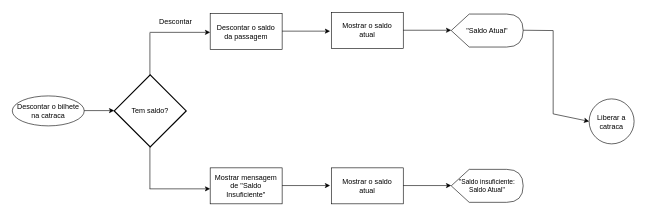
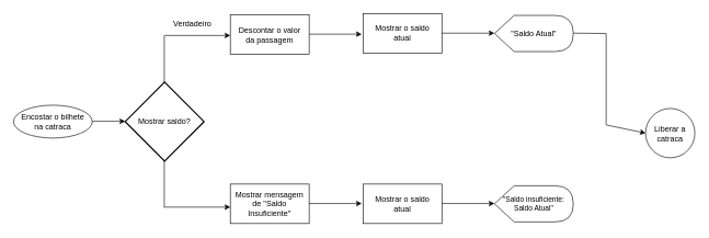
- <mxCell id="23" value="Descontar" style="text;html=1;align=center;verticalAlign=middle;resizable=0;points=[];autosize=1;strokeColor=none;fillColor=none;" vertex="1" parent="1"><mxGeometry x="252" y="20" width="80" height="30" as="geometry" /></mxCell>
+ <mxCell id="23" value="Verdadeiro" style="text;html=1;align=center;verticalAlign=middle;resizable=0;points=[];autosize=1;strokeColor=none;fillColor=none;" vertex="1" parent="1"><mxGeometry x="252" y="20" width="80" height="30" as="geometry" /></mxCell>
- <mxCell id="7" value="Descontar o saldo&lt;div&gt;da passagem&lt;/div&gt;" style="rounded=0;whiteSpace=wrap;html=1;" vertex="1" parent="1"><mxGeometry x="350" y="21.5" width="120" height="60" as="geometry" /></mxCell>
+ <mxCell id="7" value="Descontar o valor&lt;div&gt;da passagem&lt;/div&gt;" style="rounded=0;whiteSpace=wrap;html=1;" vertex="1" parent="1"><mxGeometry x="350" y="21.5" width="120" height="60" as="geometry" /></mxCell>
- <mxCell id="2" value="Descontar o bilhete&lt;div&gt;na&amp;nbsp;&lt;span style=&quot;background-color: initial;&quot;&gt;catraca&lt;/span&gt;&lt;/div&gt;" style="ellipse;whiteSpace=wrap;html=1;" vertex="1" parent="1"><mxGeometry x="20" y="159" width="120" height="50" as="geometry" /></mxCell>
+ <mxCell id="2" value="Encostar o bilhete&lt;div&gt;na&amp;nbsp;&lt;span style=&quot;background-color: initial;&quot;&gt;catraca&lt;/span&gt;&lt;/div&gt;" style="ellipse;whiteSpace=wrap;html=1;" vertex="1" parent="1"><mxGeometry x="20" y="159" width="120" height="50" as="geometry" /></mxCell>
- <mxCell id="4" value="Tem saldo?" style="strokeWidth=2;html=1;shape=mxgraph.flowchart.decision;whiteSpace=wrap;" vertex="1" parent="1"><mxGeometry x="190" y="124" width="120" height="120" as="geometry" /></mxCell>
+ <mxCell id="4" value="Mostrar saldo?" style="strokeWidth=2;html=1;shape=mxgraph.flowchart.decision;whiteSpace=wrap;" vertex="1" parent="1"><mxGeometry x="190" y="124" width="120" height="120" as="geometry" /></mxCell>
